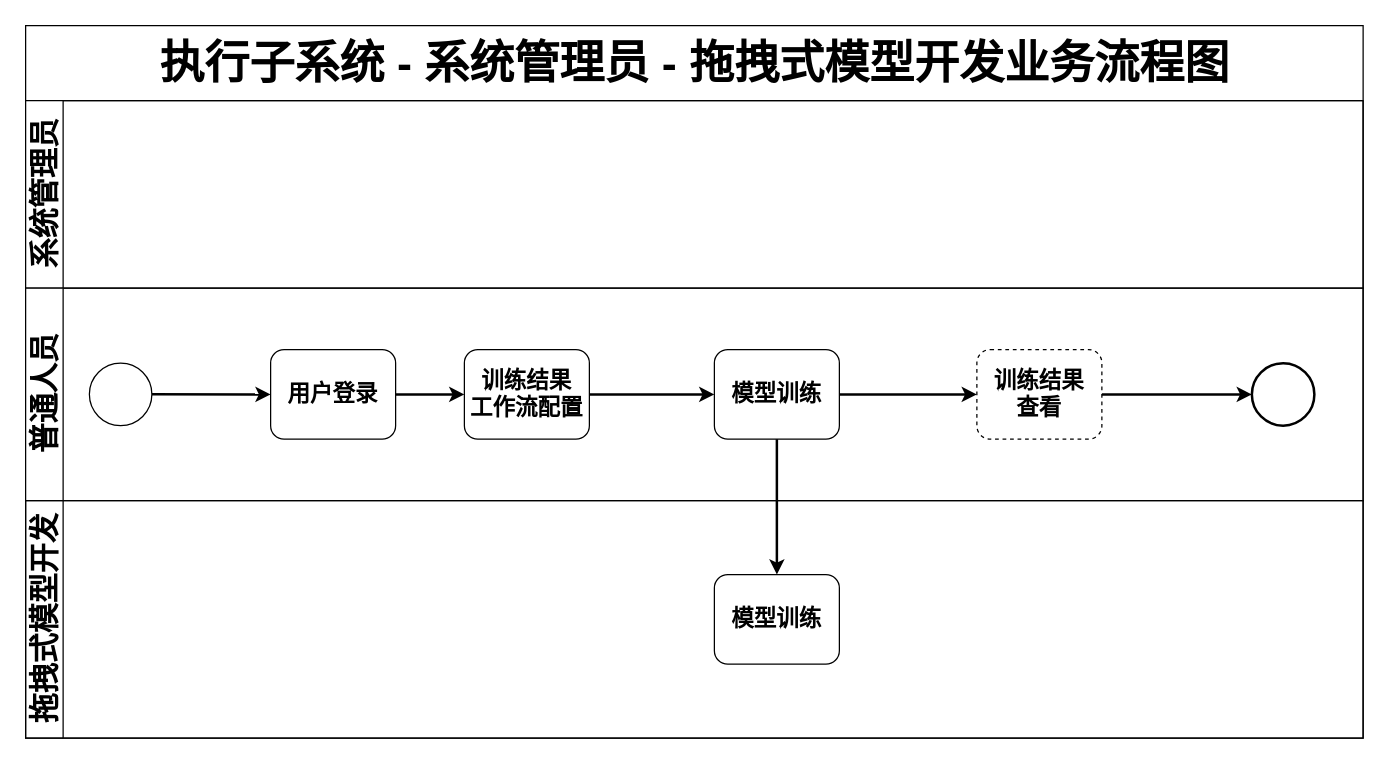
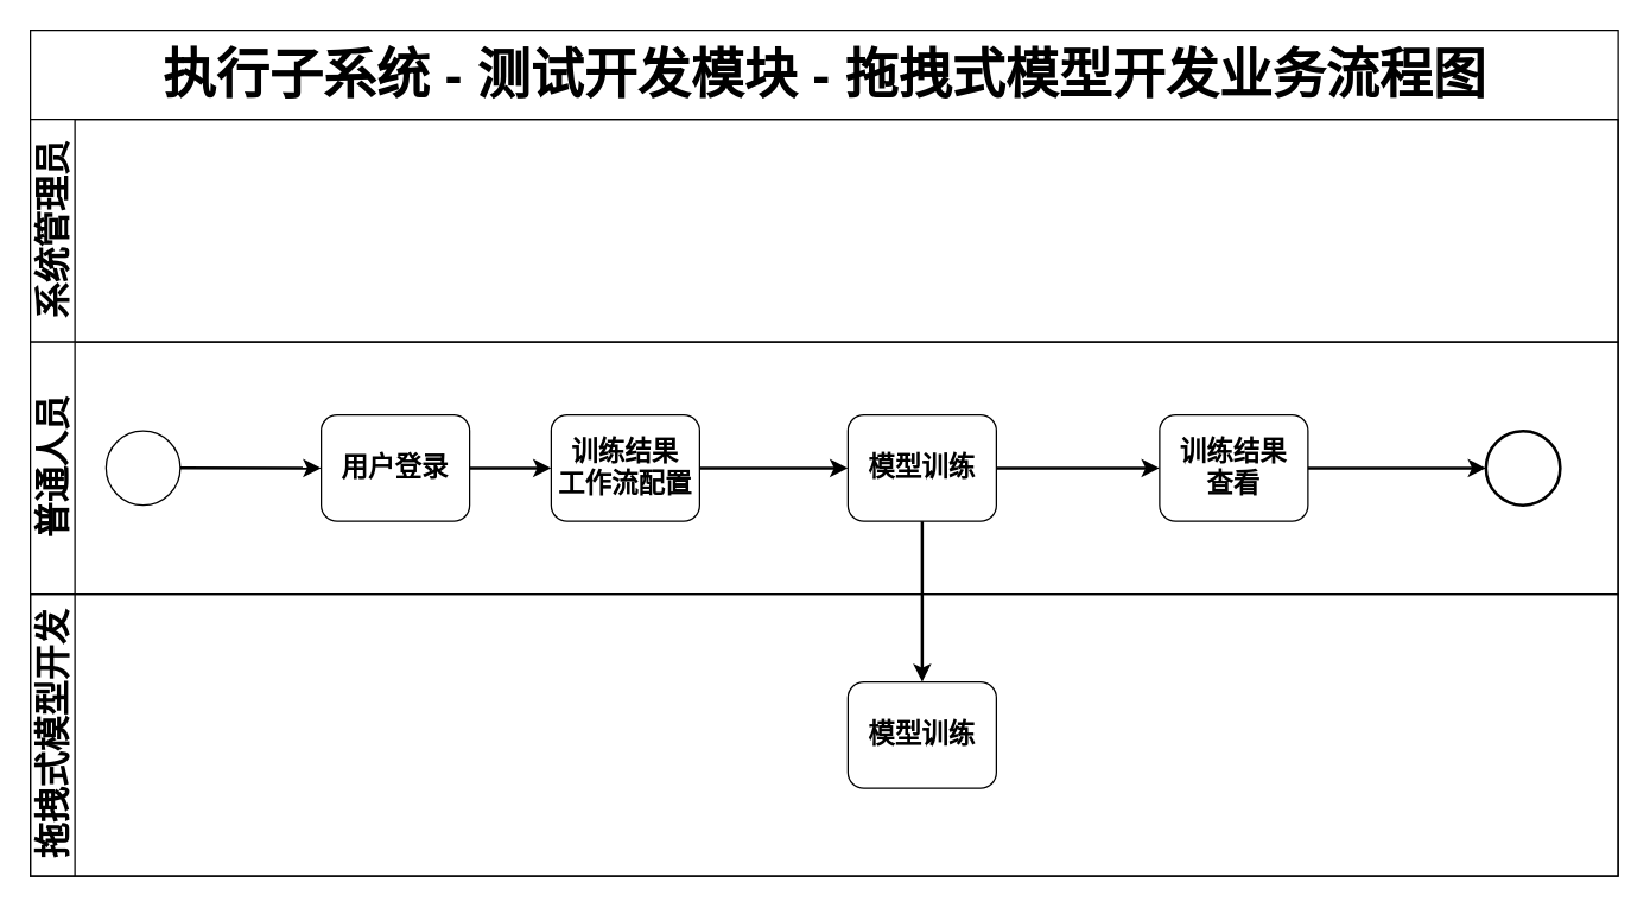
- <mxCell id="2" value="&lt;span style=&quot;font-family: &amp;#34;helvetica&amp;#34;&quot;&gt;&lt;font style=&quot;font-size: 36px&quot;&gt;执行子系统 - 系统管理员 - 拖拽式模型开发业务流程图&lt;/font&gt;&lt;/span&gt;" style="swimlane;html=1;childLayout=stackLayout;horizontal=1;startSize=60;horizontalStack=0;rounded=0;shadow=0;labelBackgroundColor=none;strokeWidth=1;fontFamily=Verdana;fontSize=8;align=center;" parent="1" vertex="1"><mxGeometry x="20" y="20" width="1070" height="570" as="geometry" /></mxCell>
+ <mxCell id="2" value="&lt;span style=&quot;font-family: &amp;#34;helvetica&amp;#34;&quot;&gt;&lt;font style=&quot;font-size: 36px&quot;&gt;执行子系统 - 测试开发模块 - 拖拽式模型开发业务流程图&lt;/font&gt;&lt;/span&gt;" style="swimlane;html=1;childLayout=stackLayout;horizontal=1;startSize=60;horizontalStack=0;rounded=0;shadow=0;labelBackgroundColor=none;strokeWidth=1;fontFamily=Verdana;fontSize=8;align=center;" parent="1" vertex="1"><mxGeometry x="20" y="20" width="1070" height="570" as="geometry" /></mxCell>
- <mxCell id="22" value="&lt;span style=&quot;font-size: 18px&quot;&gt;&lt;b&gt;训练结果&lt;br&gt;查看&lt;br&gt;&lt;/b&gt;&lt;/span&gt;" style="rounded=1;whiteSpace=wrap;html=1;shadow=0;labelBackgroundColor=none;strokeWidth=1;fontFamily=Verdana;fontSize=8;align=center;dashed=1;" parent="7" vertex="1"><mxGeometry x="761" y="49.13" width="100" height="71.75" as="geometry" /></mxCell>
+ <mxCell id="22" value="&lt;span style=&quot;font-size: 18px&quot;&gt;&lt;b&gt;训练结果&lt;br&gt;查看&lt;br&gt;&lt;/b&gt;&lt;/span&gt;" style="rounded=1;whiteSpace=wrap;html=1;shadow=0;labelBackgroundColor=none;strokeWidth=1;fontFamily=Verdana;fontSize=8;align=center;" parent="7" vertex="1"><mxGeometry x="761" y="49.13" width="100" height="71.75" as="geometry" /></mxCell>
